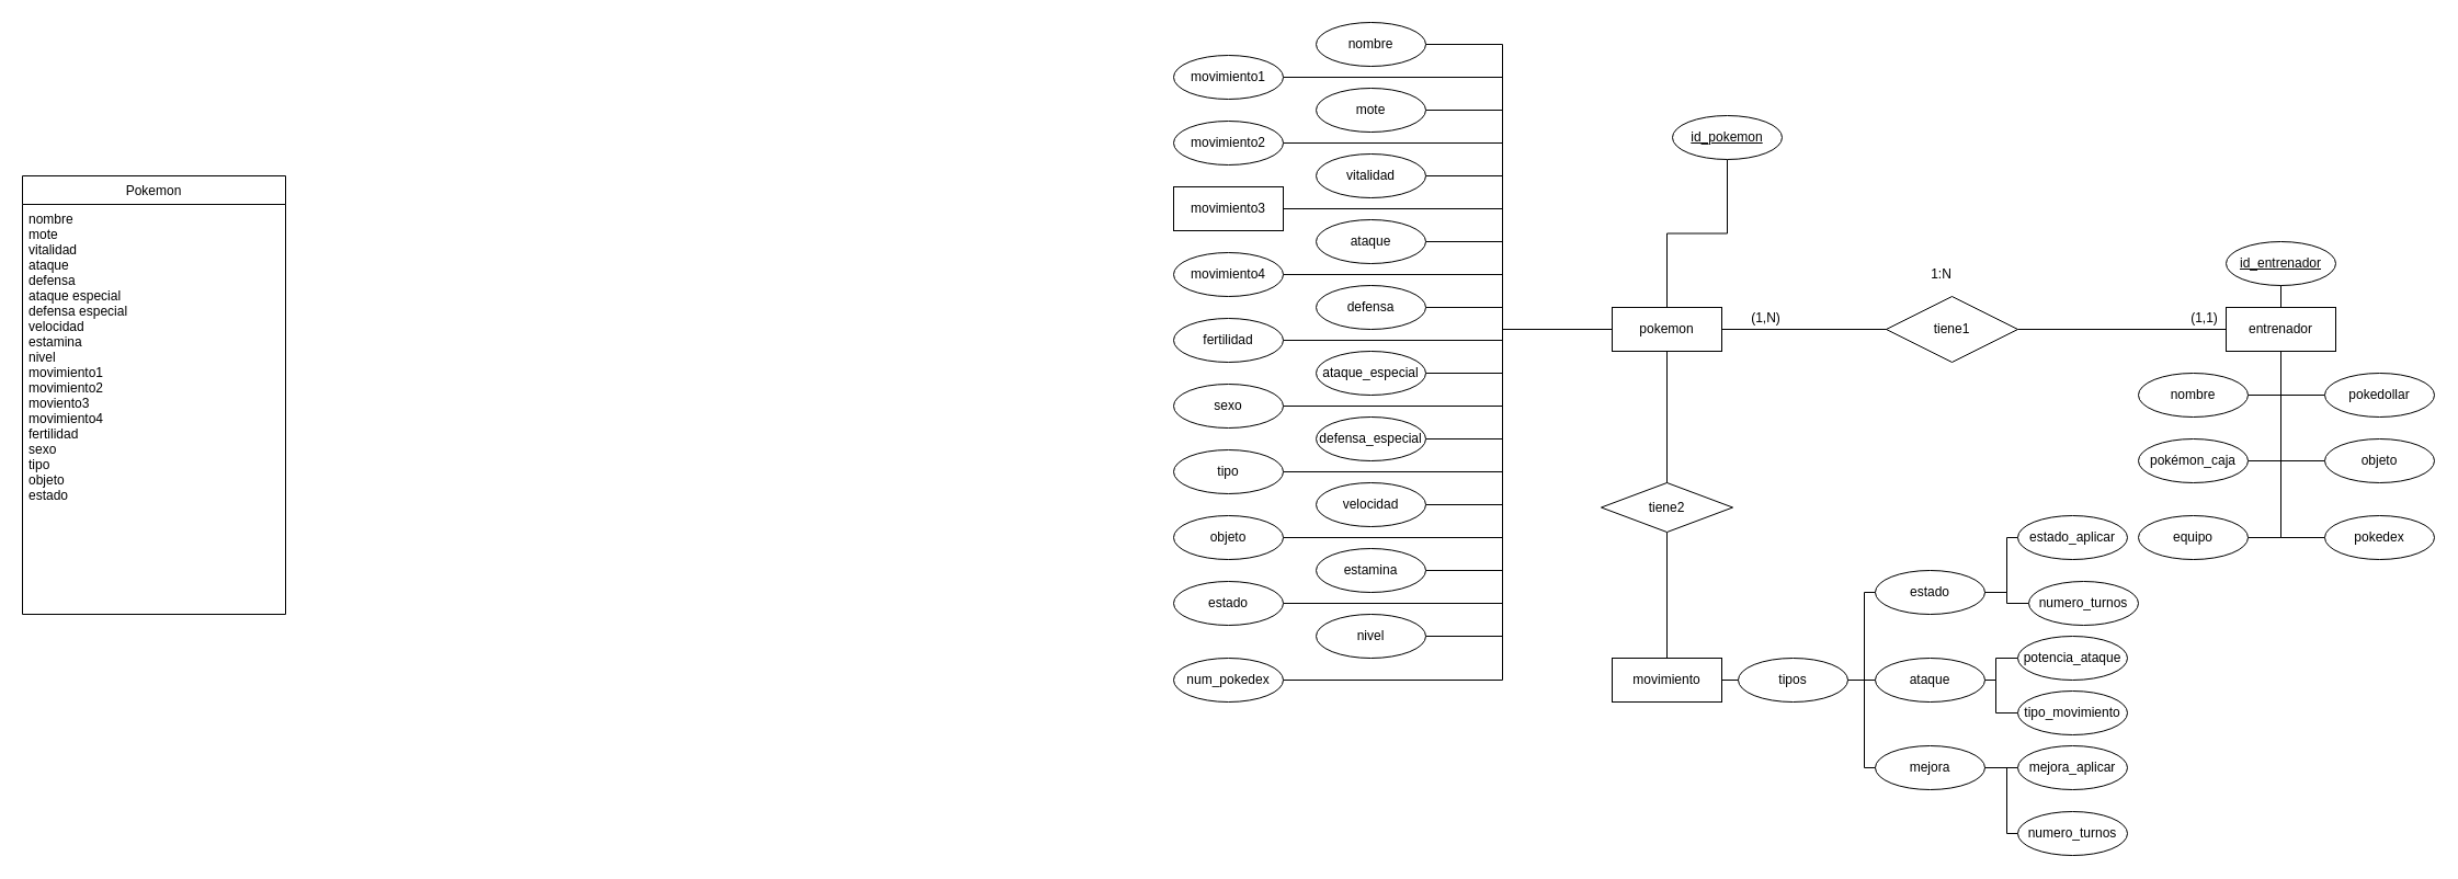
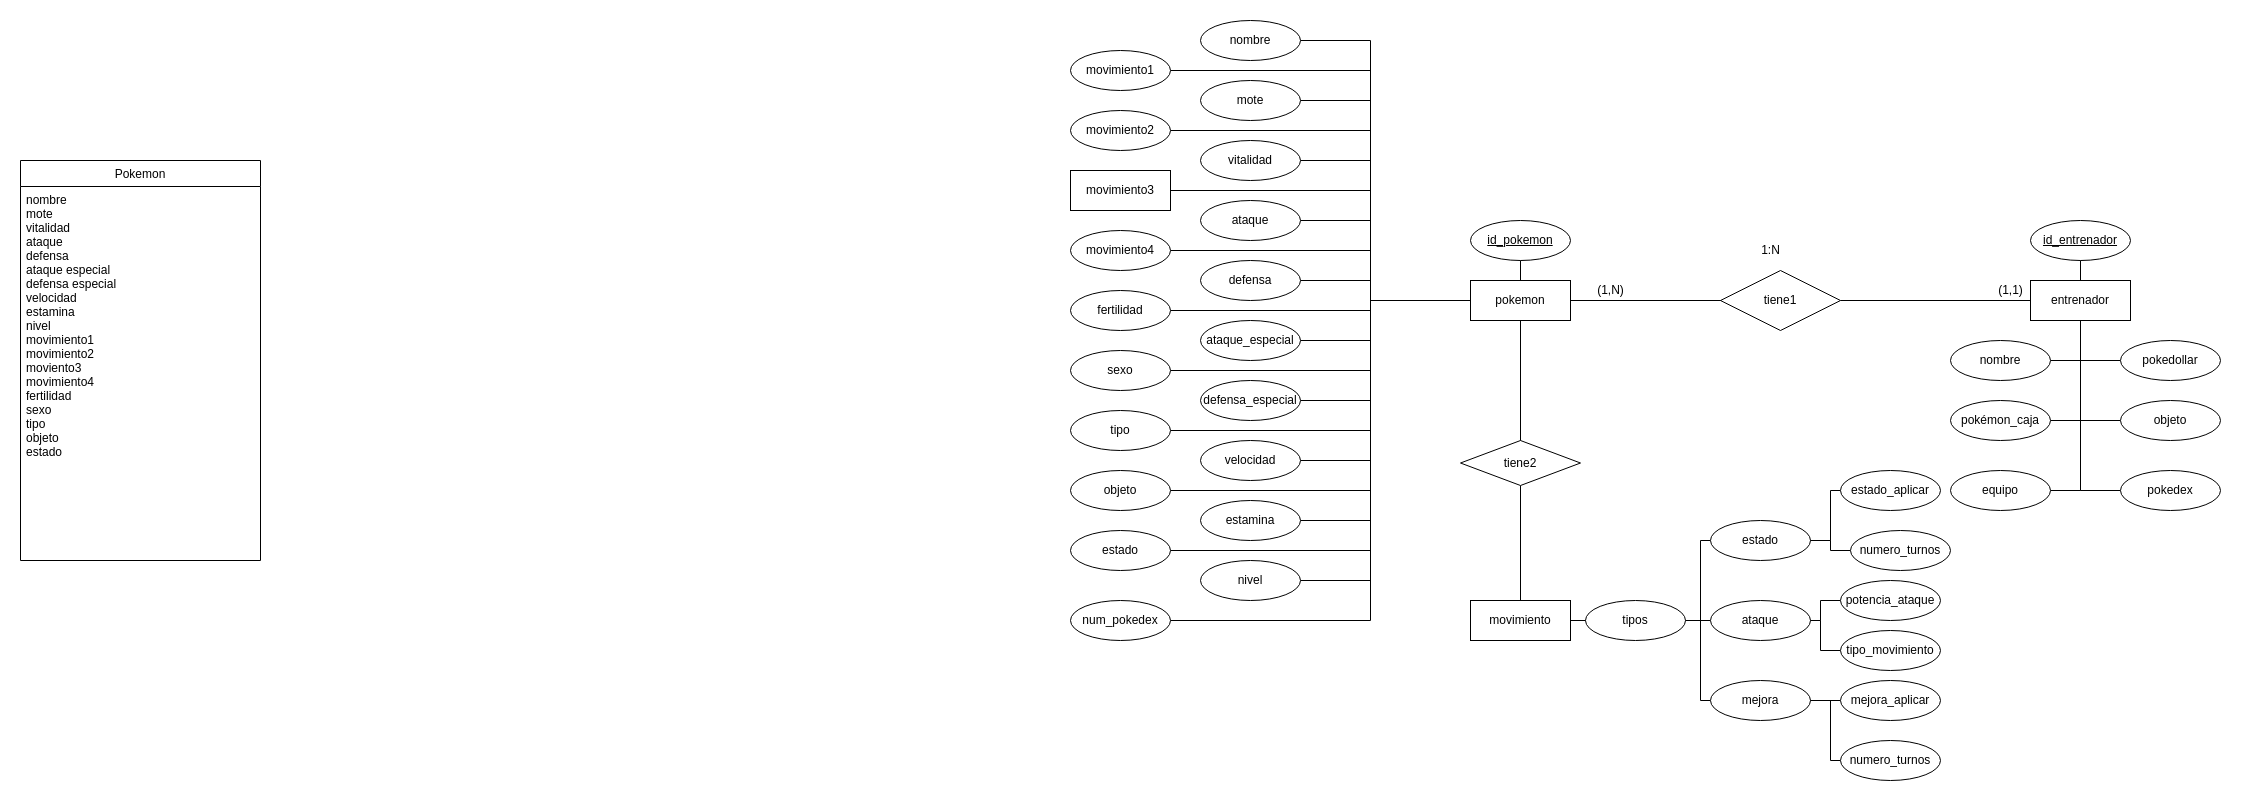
- <mxCell id="48" value="id_pokemon" style="ellipse;whiteSpace=wrap;html=1;align=center;fontStyle=4;" parent="1" vertex="1"><mxGeometry x="1525" y="105" width="100" height="40" as="geometry" /></mxCell>
+ <mxCell id="48" value="id_pokemon" style="ellipse;whiteSpace=wrap;html=1;align=center;fontStyle=4;" parent="1" vertex="1"><mxGeometry x="1470" y="220" width="100" height="40" as="geometry" /></mxCell>
